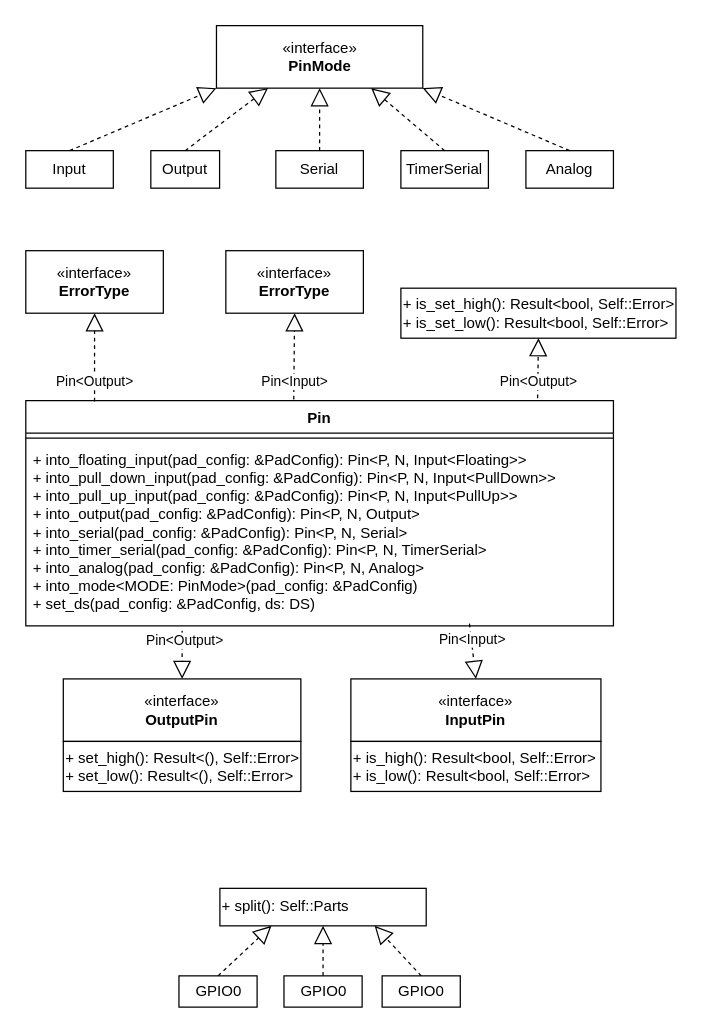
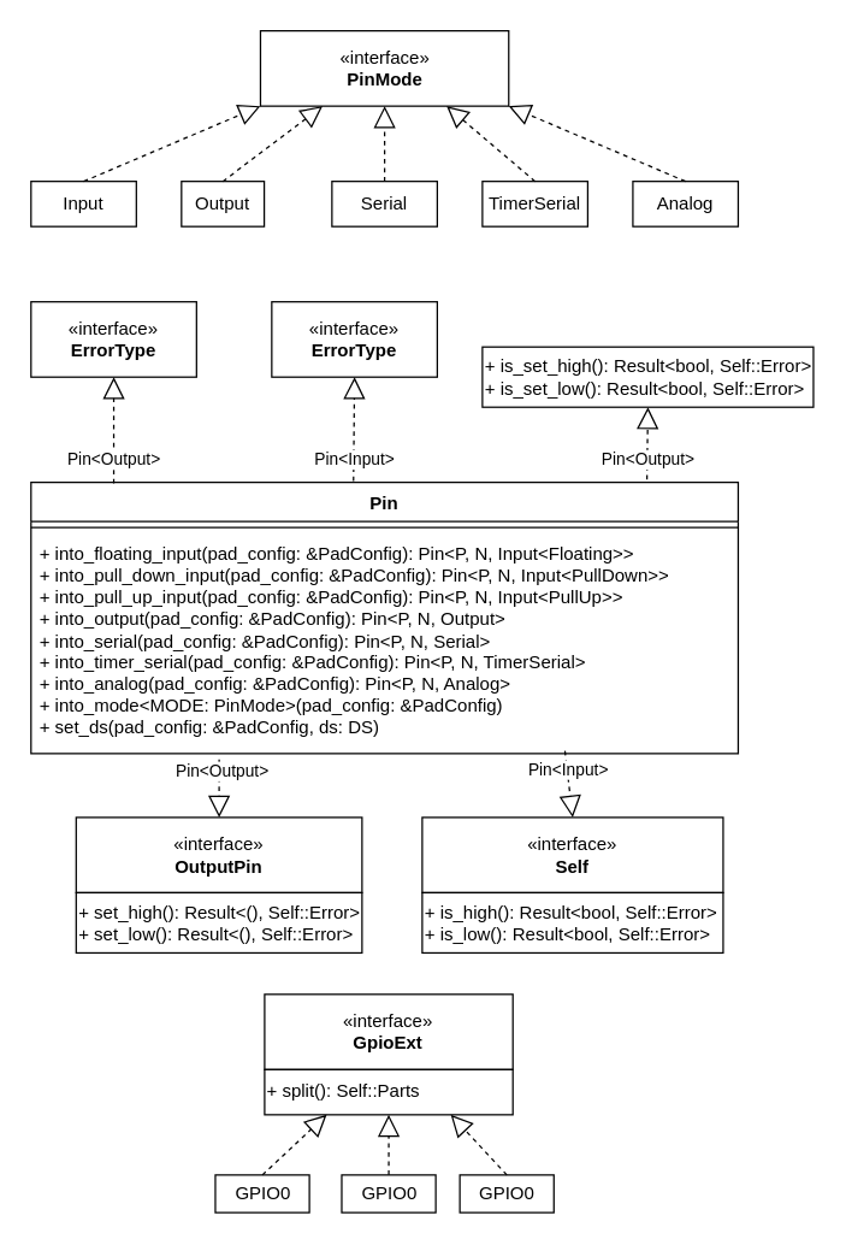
- <mxCell id="35" value="«interface»&lt;br&gt;&lt;b&gt;InputPin&lt;/b&gt;" style="html=1;whiteSpace=wrap;" vertex="1" parent="1"><mxGeometry x="280" y="542.5" width="200" height="50" as="geometry" /></mxCell>
+ <mxCell id="35" value="«interface»&lt;br&gt;&lt;b&gt;Self&lt;/b&gt;" style="html=1;whiteSpace=wrap;" vertex="1" parent="1"><mxGeometry x="280" y="542.5" width="200" height="50" as="geometry" /></mxCell>
+ <mxCell id="5" value="«interface»&lt;br&gt;&lt;b&gt;GpioExt&lt;/b&gt;" style="html=1;whiteSpace=wrap;" parent="1" vertex="1"><mxGeometry x="175.25" y="660" width="165" height="50" as="geometry" /></mxCell>
